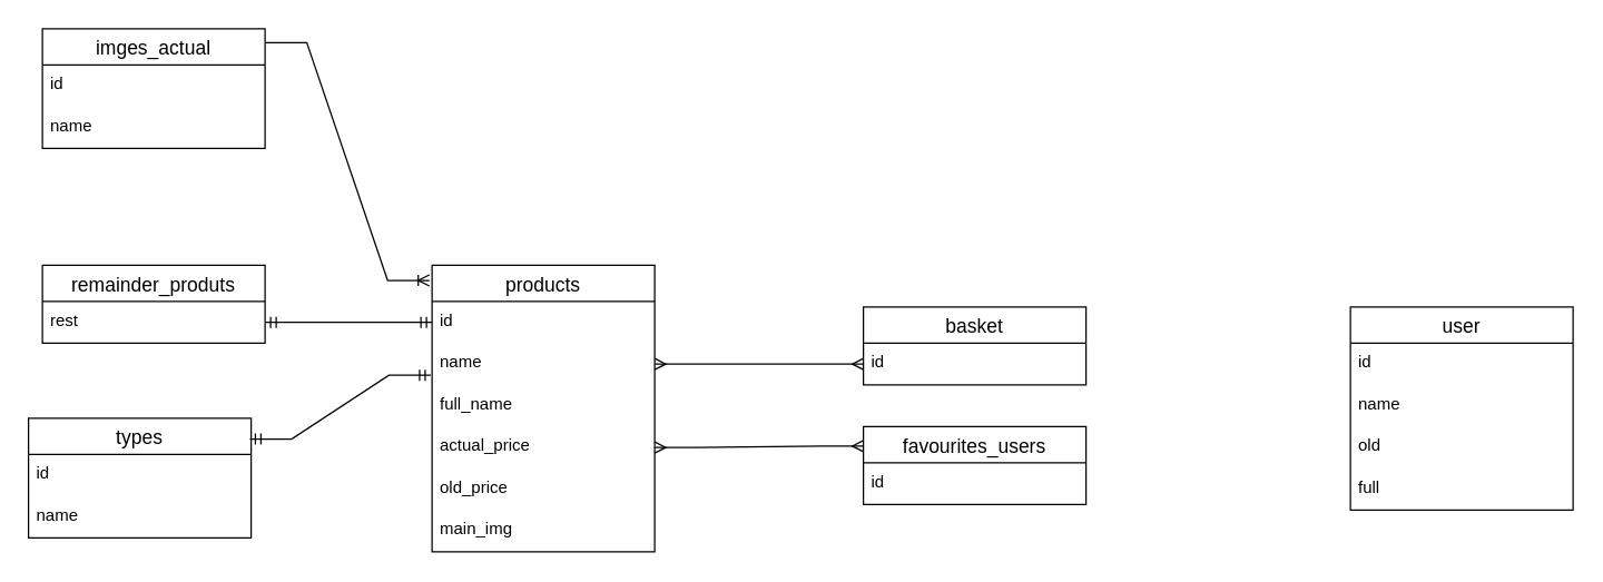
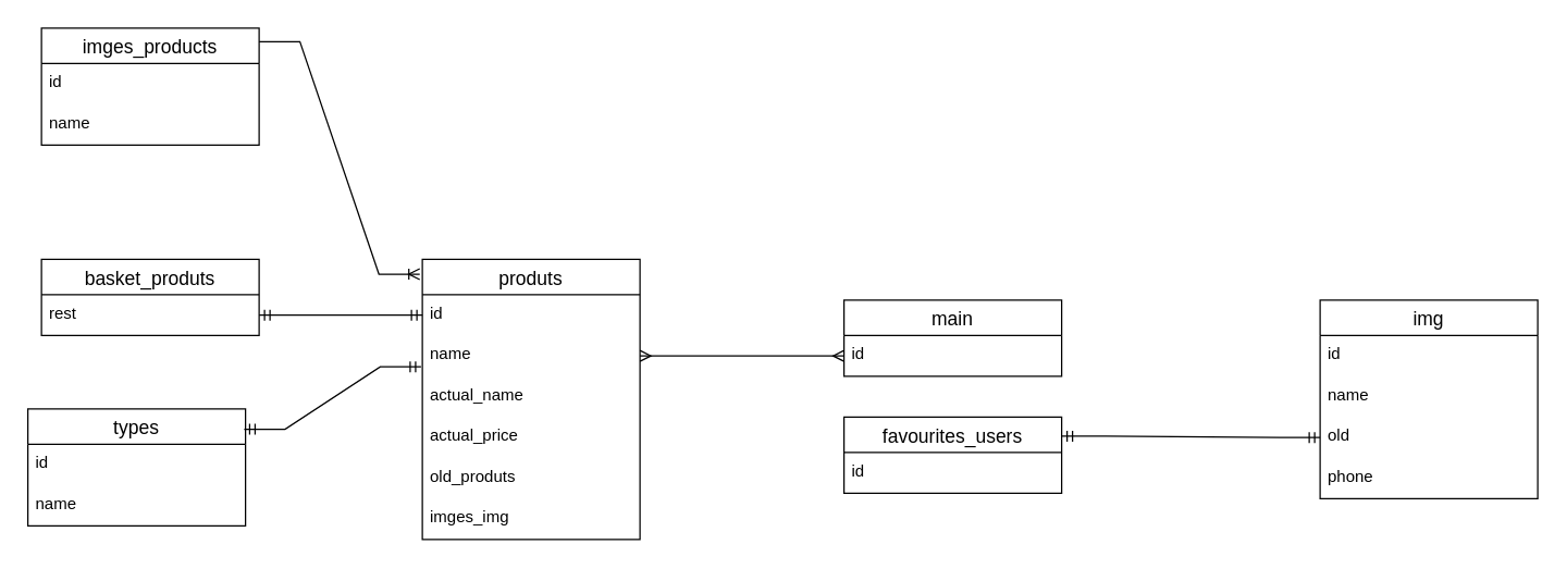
- <mxCell id="12" value="imges_actual" style="swimlane;fontStyle=0;childLayout=stackLayout;horizontal=1;startSize=26;horizontalStack=0;resizeParent=1;resizeParentMax=0;resizeLast=0;collapsible=1;marginBottom=0;align=center;fontSize=14;" vertex="1" parent="1"><mxGeometry x="30" y="20" width="160" height="86" as="geometry" /></mxCell>
+ <mxCell id="12" value="imges_products" style="swimlane;fontStyle=0;childLayout=stackLayout;horizontal=1;startSize=26;horizontalStack=0;resizeParent=1;resizeParentMax=0;resizeLast=0;collapsible=1;marginBottom=0;align=center;fontSize=14;" vertex="1" parent="1"><mxGeometry x="30" y="20" width="160" height="86" as="geometry" /></mxCell>
- <mxCell id="22" value="remainder_produts" style="swimlane;fontStyle=0;childLayout=stackLayout;horizontal=1;startSize=26;horizontalStack=0;resizeParent=1;resizeParentMax=0;resizeLast=0;collapsible=1;marginBottom=0;align=center;fontSize=14;" vertex="1" parent="1"><mxGeometry x="30" y="190" width="160" height="56" as="geometry" /></mxCell>
+ <mxCell id="22" value="basket_produts" style="swimlane;fontStyle=0;childLayout=stackLayout;horizontal=1;startSize=26;horizontalStack=0;resizeParent=1;resizeParentMax=0;resizeLast=0;collapsible=1;marginBottom=0;align=center;fontSize=14;" vertex="1" parent="1"><mxGeometry x="30" y="190" width="160" height="56" as="geometry" /></mxCell>
- <mxCell id="2" value="products" style="swimlane;fontStyle=0;childLayout=stackLayout;horizontal=1;startSize=26;horizontalStack=0;resizeParent=1;resizeParentMax=0;resizeLast=0;collapsible=1;marginBottom=0;align=center;fontSize=14;" vertex="1" parent="1"><mxGeometry x="310" y="190" width="160" height="206" as="geometry" /></mxCell>
+ <mxCell id="2" value="produts" style="swimlane;fontStyle=0;childLayout=stackLayout;horizontal=1;startSize=26;horizontalStack=0;resizeParent=1;resizeParentMax=0;resizeLast=0;collapsible=1;marginBottom=0;align=center;fontSize=14;" vertex="1" parent="1"><mxGeometry x="310" y="190" width="160" height="206" as="geometry" /></mxCell>
- <mxCell id="24" value="basket" style="swimlane;fontStyle=0;childLayout=stackLayout;horizontal=1;startSize=26;horizontalStack=0;resizeParent=1;resizeParentMax=0;resizeLast=0;collapsible=1;marginBottom=0;align=center;fontSize=14;" vertex="1" parent="1"><mxGeometry x="620" y="220" width="160" height="56" as="geometry" /></mxCell>
+ <mxCell id="24" value="main" style="swimlane;fontStyle=0;childLayout=stackLayout;horizontal=1;startSize=26;horizontalStack=0;resizeParent=1;resizeParentMax=0;resizeLast=0;collapsible=1;marginBottom=0;align=center;fontSize=14;" vertex="1" parent="1"><mxGeometry x="620" y="220" width="160" height="56" as="geometry" /></mxCell>
- <mxCell id="15" value="user" style="swimlane;fontStyle=0;childLayout=stackLayout;horizontal=1;startSize=26;horizontalStack=0;resizeParent=1;resizeParentMax=0;resizeLast=0;collapsible=1;marginBottom=0;align=center;fontSize=14;" vertex="1" parent="1"><mxGeometry x="970" y="220" width="160" height="146" as="geometry" /></mxCell>
+ <mxCell id="15" value="img" style="swimlane;fontStyle=0;childLayout=stackLayout;horizontal=1;startSize=26;horizontalStack=0;resizeParent=1;resizeParentMax=0;resizeLast=0;collapsible=1;marginBottom=0;align=center;fontSize=14;" vertex="1" parent="1"><mxGeometry x="970" y="220" width="160" height="146" as="geometry" /></mxCell>
- <mxCell id="5" value="full_name" style="text;strokeColor=none;fillColor=none;spacingLeft=4;spacingRight=4;overflow=hidden;rotatable=0;points=[[0,0.5],[1,0.5]];portConstraint=eastwest;fontSize=12;" vertex="1" parent="2"><mxGeometry y="86" width="160" height="30" as="geometry" /></mxCell>
+ <mxCell id="5" value="actual_name" style="text;strokeColor=none;fillColor=none;spacingLeft=4;spacingRight=4;overflow=hidden;rotatable=0;points=[[0,0.5],[1,0.5]];portConstraint=eastwest;fontSize=12;" vertex="1" parent="2"><mxGeometry y="86" width="160" height="30" as="geometry" /></mxCell>
- <mxCell id="30" value="" style="edgeStyle=entityRelationEdgeStyle;fontSize=12;html=1;endArrow=ERmany;startArrow=ERmany;rounded=0;entryX=0;entryY=0.25;entryDx=0;entryDy=0;exitX=1;exitY=0.5;exitDx=0;exitDy=0;" edge="1" parent="1" source="6" target="20"><mxGeometry width="100" height="100" relative="1" as="geometry"><mxPoint x="230" y="270" as="sourcePoint" /><mxPoint x="330" y="170" as="targetPoint" /></mxGeometry></mxCell>
+ <mxCell id="31" value="" style="edgeStyle=entityRelationEdgeStyle;fontSize=12;html=1;endArrow=ERmandOne;startArrow=ERmandOne;rounded=0;exitX=1;exitY=0.25;exitDx=0;exitDy=0;entryX=0;entryY=0.5;entryDx=0;entryDy=0;" edge="1" parent="1" source="20" target="18"><mxGeometry width="100" height="100" relative="1" as="geometry"><mxPoint x="840" y="270" as="sourcePoint" /><mxPoint x="940" y="170" as="targetPoint" /></mxGeometry></mxCell>
- <mxCell id="7" value="old_price" style="text;strokeColor=none;fillColor=none;spacingLeft=4;spacingRight=4;overflow=hidden;rotatable=0;points=[[0,0.5],[1,0.5]];portConstraint=eastwest;fontSize=12;" vertex="1" parent="2"><mxGeometry y="146" width="160" height="30" as="geometry" /></mxCell>
+ <mxCell id="7" value="old_produts" style="text;strokeColor=none;fillColor=none;spacingLeft=4;spacingRight=4;overflow=hidden;rotatable=0;points=[[0,0.5],[1,0.5]];portConstraint=eastwest;fontSize=12;" vertex="1" parent="2"><mxGeometry y="146" width="160" height="30" as="geometry" /></mxCell>
- <mxCell id="19" value="full" style="text;strokeColor=none;fillColor=none;spacingLeft=4;spacingRight=4;overflow=hidden;rotatable=0;points=[[0,0.5],[1,0.5]];portConstraint=eastwest;fontSize=12;" vertex="1" parent="15"><mxGeometry y="116" width="160" height="30" as="geometry" /></mxCell>
+ <mxCell id="19" value="phone" style="text;strokeColor=none;fillColor=none;spacingLeft=4;spacingRight=4;overflow=hidden;rotatable=0;points=[[0,0.5],[1,0.5]];portConstraint=eastwest;fontSize=12;" vertex="1" parent="15"><mxGeometry y="116" width="160" height="30" as="geometry" /></mxCell>
- <mxCell id="8" value="main_img" style="text;strokeColor=none;fillColor=none;spacingLeft=4;spacingRight=4;overflow=hidden;rotatable=0;points=[[0,0.5],[1,0.5]];portConstraint=eastwest;fontSize=12;" vertex="1" parent="2"><mxGeometry y="176" width="160" height="30" as="geometry" /></mxCell>
+ <mxCell id="8" value="imges_img" style="text;strokeColor=none;fillColor=none;spacingLeft=4;spacingRight=4;overflow=hidden;rotatable=0;points=[[0,0.5],[1,0.5]];portConstraint=eastwest;fontSize=12;" vertex="1" parent="2"><mxGeometry y="176" width="160" height="30" as="geometry" /></mxCell>
